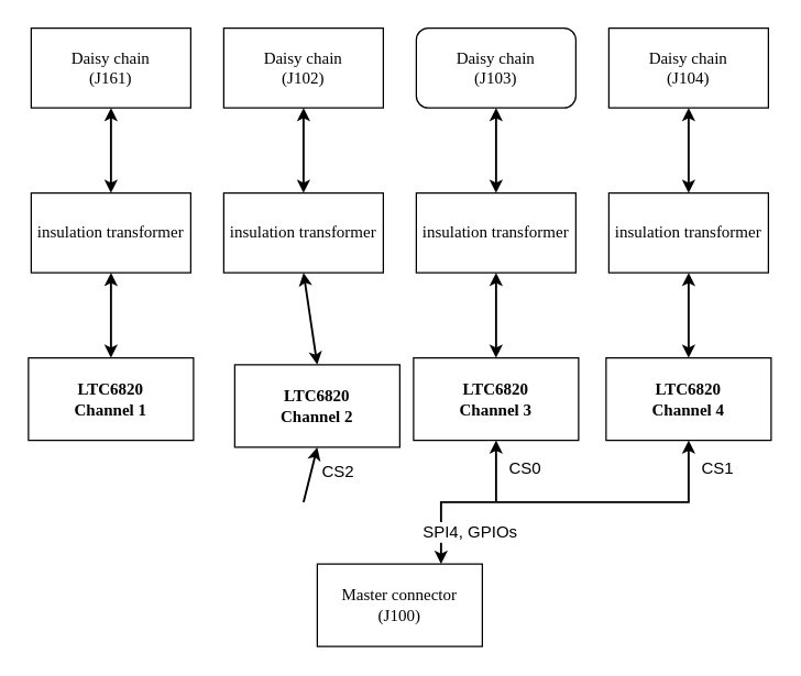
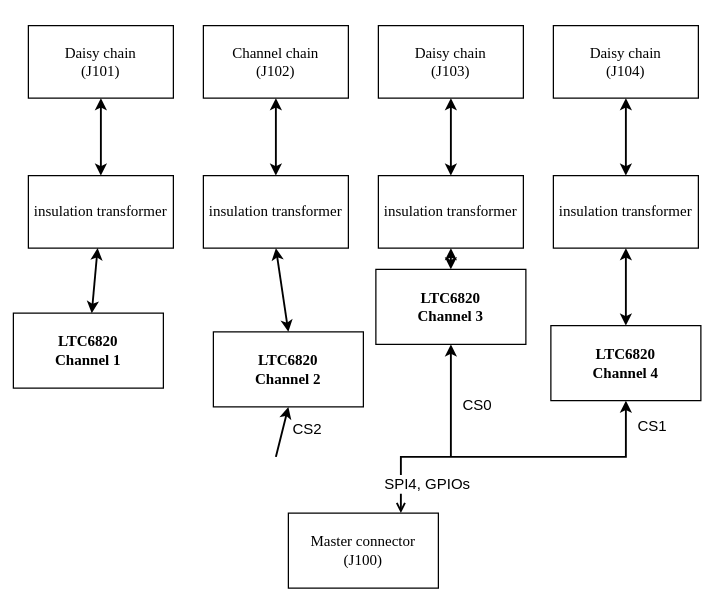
- <mxCell id="2" value="Daisy chain&lt;br&gt;(J161)" style="whiteSpace=wrap;html=1;rounded=0;shadow=0;labelBackgroundColor=none;strokeWidth=1;fontFamily=Verdana;fontSize=12;align=center;aspect=fixed;" parent="1" vertex="1"><mxGeometry x="22" y="20" width="116" height="58" as="geometry" /></mxCell>
+ <mxCell id="2" value="Daisy chain&lt;br&gt;(J101)" style="whiteSpace=wrap;html=1;rounded=0;shadow=0;labelBackgroundColor=none;strokeWidth=1;fontFamily=Verdana;fontSize=12;align=center;aspect=fixed;" parent="1" vertex="1"><mxGeometry x="22" y="20" width="116" height="58" as="geometry" /></mxCell>
- <mxCell id="10" value="Daisy chain&lt;br&gt;(J102)" style="whiteSpace=wrap;html=1;rounded=0;shadow=0;labelBackgroundColor=none;strokeWidth=1;fontFamily=Verdana;fontSize=12;align=center;aspect=fixed;" parent="1" vertex="1"><mxGeometry x="162" y="20" width="116" height="58" as="geometry" /></mxCell>
+ <mxCell id="10" value="Channel chain&lt;br&gt;(J102)" style="whiteSpace=wrap;html=1;rounded=0;shadow=0;labelBackgroundColor=none;strokeWidth=1;fontFamily=Verdana;fontSize=12;align=center;aspect=fixed;" parent="1" vertex="1"><mxGeometry x="162" y="20" width="116" height="58" as="geometry" /></mxCell>
- <mxCell id="11" value="Daisy chain&lt;br&gt;(J103)" style="whiteSpace=wrap;html=1;shadow=0;labelBackgroundColor=none;strokeWidth=1;fontFamily=Verdana;fontSize=12;align=center;aspect=fixed;rounded=1;" parent="1" vertex="1"><mxGeometry x="302" y="20" width="116" height="58" as="geometry" /></mxCell>
+ <mxCell id="11" value="Daisy chain&lt;br&gt;(J103)" style="whiteSpace=wrap;html=1;rounded=0;shadow=0;labelBackgroundColor=none;strokeWidth=1;fontFamily=Verdana;fontSize=12;align=center;aspect=fixed;" parent="1" vertex="1"><mxGeometry x="302" y="20" width="116" height="58" as="geometry" /></mxCell>
- <mxCell id="5" value="&lt;span&gt;&lt;b&gt;LTC6820&lt;br&gt;Channel 1&lt;/b&gt;&lt;/span&gt;" style="whiteSpace=wrap;html=1;rounded=0;shadow=0;labelBackgroundColor=none;strokeWidth=1;fontFamily=Verdana;fontSize=12;align=center;" parent="1" vertex="1"><mxGeometry x="20" y="260" width="120" height="60" as="geometry" /></mxCell>
+ <mxCell id="5" value="&lt;span&gt;&lt;b&gt;LTC6820&lt;br&gt;Channel 1&lt;/b&gt;&lt;/span&gt;" style="whiteSpace=wrap;html=1;rounded=0;shadow=0;labelBackgroundColor=none;strokeWidth=1;fontFamily=Verdana;fontSize=12;align=center;" parent="1" vertex="1"><mxGeometry x="10" y="250" width="120" height="60" as="geometry" /></mxCell>
- <mxCell id="15" value="&lt;span&gt;&lt;b&gt;LTC6820&lt;br&gt;Channel 3&lt;/b&gt;&lt;/span&gt;" style="whiteSpace=wrap;html=1;rounded=0;shadow=0;labelBackgroundColor=none;strokeWidth=1;fontFamily=Verdana;fontSize=12;align=center;" parent="1" vertex="1"><mxGeometry x="300" y="260" width="120" height="60" as="geometry" /></mxCell>
+ <mxCell id="15" value="&lt;span&gt;&lt;b&gt;LTC6820&lt;br&gt;Channel 3&lt;/b&gt;&lt;/span&gt;" style="whiteSpace=wrap;html=1;rounded=0;shadow=0;labelBackgroundColor=none;strokeWidth=1;fontFamily=Verdana;fontSize=12;align=center;" parent="1" vertex="1"><mxGeometry x="300" y="215" width="120" height="60" as="geometry" /></mxCell>
- <mxCell id="23" value="" style="rounded=0;html=1;labelBackgroundColor=none;startArrow=classic;startFill=1;startSize=5;endArrow=classic;endFill=1;endSize=5;jettySize=auto;orthogonalLoop=1;strokeWidth=1.5;fontFamily=Verdana;fontSize=12;edgeStyle=elbowEdgeStyle;elbow=vertical;exitX=0.5;exitY=1;exitDx=0;exitDy=0;entryX=0.75;entryY=0;entryDx=0;entryDy=0;" parent="1" source="16" target="7" edge="1"><mxGeometry x="-0.217" y="-14" relative="1" as="geometry"><mxPoint as="offset" /><mxPoint x="0" y="330" as="sourcePoint" /><mxPoint x="330" y="420" as="targetPoint" /></mxGeometry></mxCell>
+ <mxCell id="23" value="" style="rounded=0;html=1;labelBackgroundColor=none;startArrow=classic;startFill=1;startSize=5;endArrow=open;endFill=1;endSize=5;jettySize=auto;orthogonalLoop=1;strokeWidth=1.5;fontFamily=Verdana;fontSize=12;edgeStyle=elbowEdgeStyle;elbow=vertical;exitX=0.5;exitY=1;exitDx=0;exitDy=0;entryX=0.75;entryY=0;entryDx=0;entryDy=0;" parent="1" source="16" target="7" edge="1"><mxGeometry x="-0.217" y="-14" relative="1" as="geometry"><mxPoint as="offset" /><mxPoint x="0" y="330" as="sourcePoint" /><mxPoint x="330" y="420" as="targetPoint" /></mxGeometry></mxCell>
